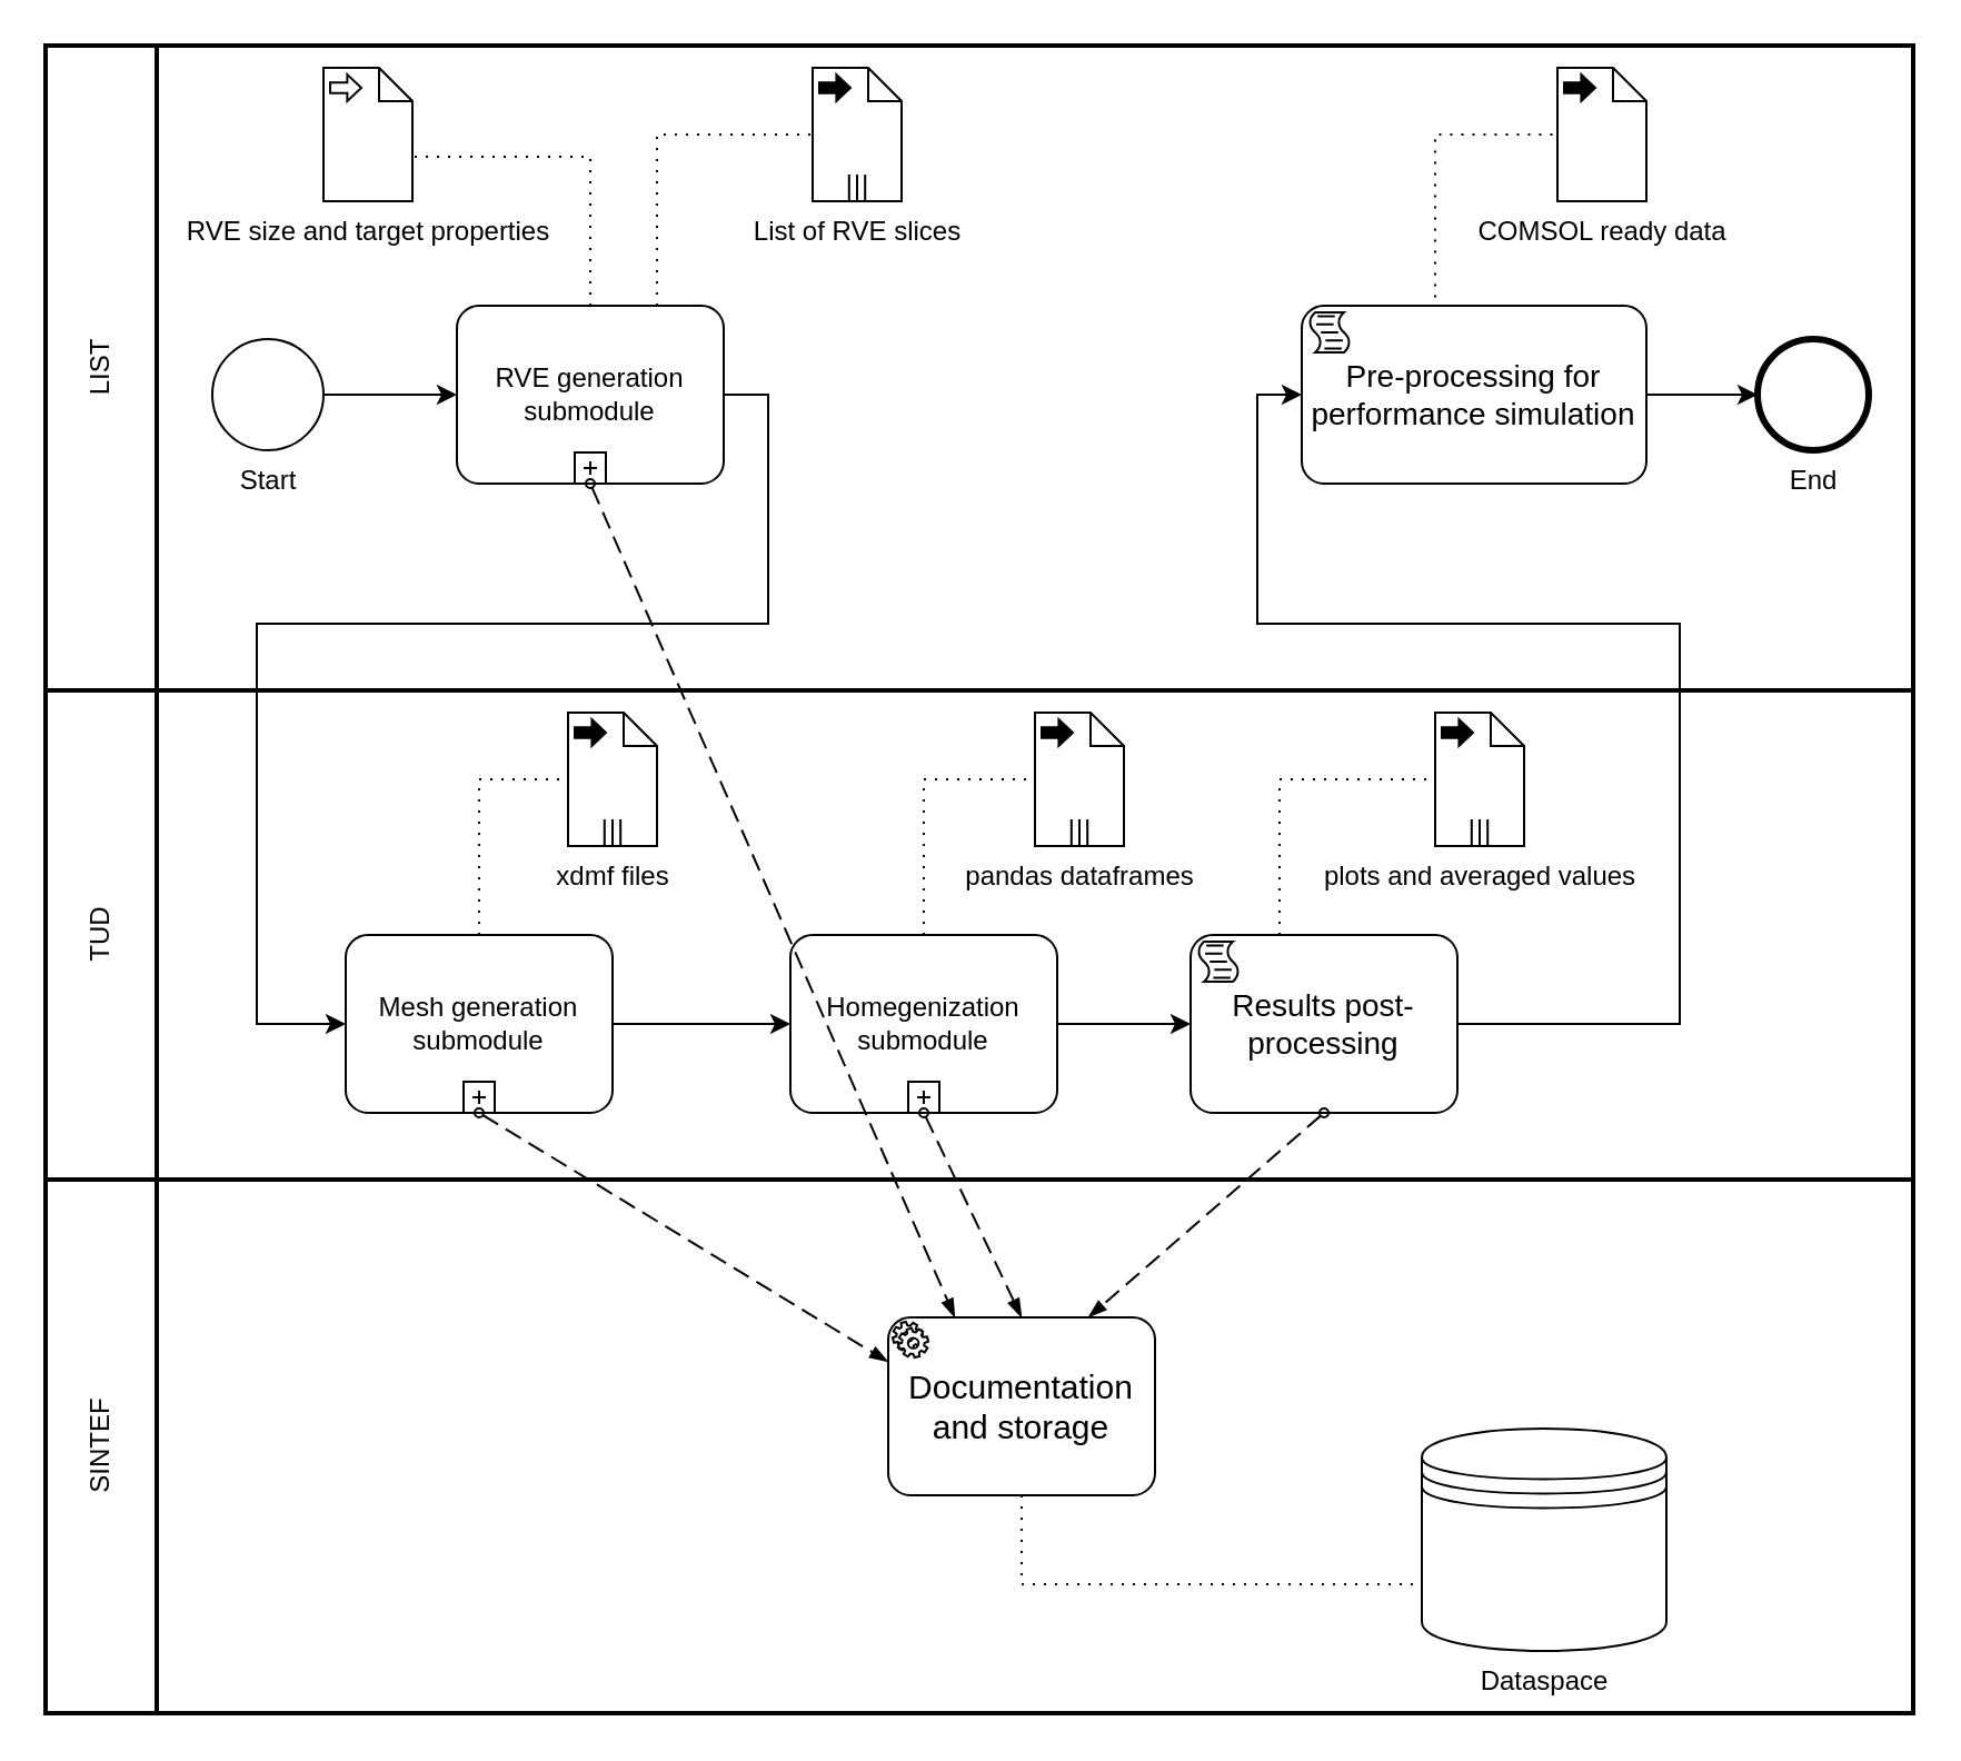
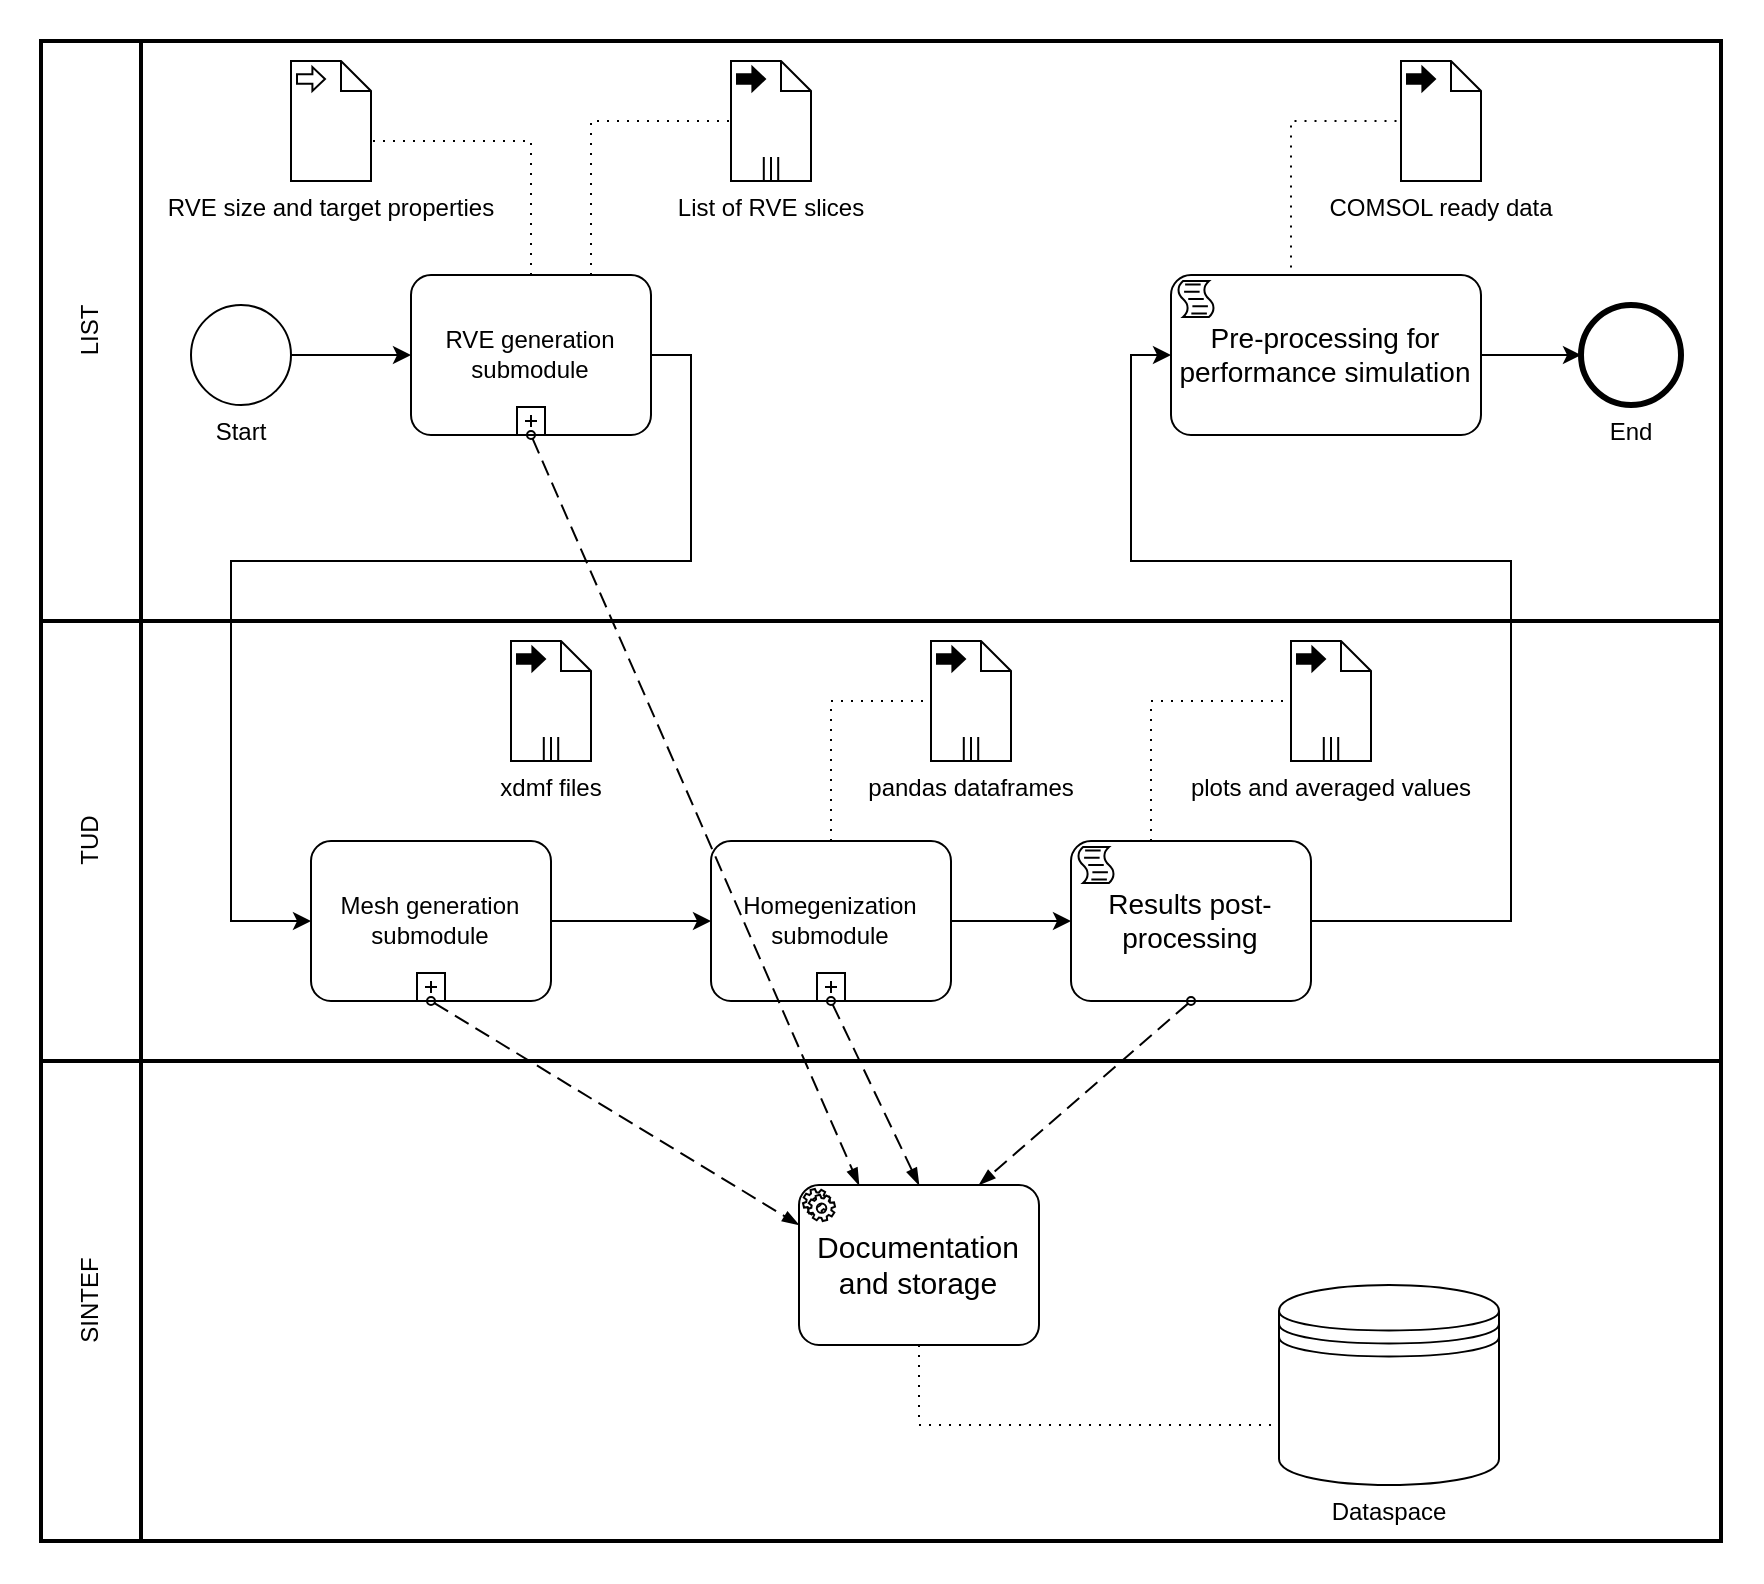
- <mxCell id="21" value="" style="edgeStyle=elbowEdgeStyle;fontSize=12;html=1;endFill=0;startFill=0;endSize=6;startSize=6;dashed=1;dashPattern=1 4;endArrow=none;startArrow=none;rounded=0;entryX=0;entryY=0.5;entryDx=0;entryDy=0;entryPerimeter=0;exitX=0.5;exitY=0;exitDx=0;exitDy=0;exitPerimeter=0;" edge="1" parent="16" target="24" source="17"><mxGeometry width="160" relative="1" as="geometry"><mxPoint x="185" y="100" as="sourcePoint" /><mxPoint x="235" y="40" as="targetPoint" /><Array as="points"><mxPoint x="195" y="80" /></Array></mxGeometry></mxCell>
